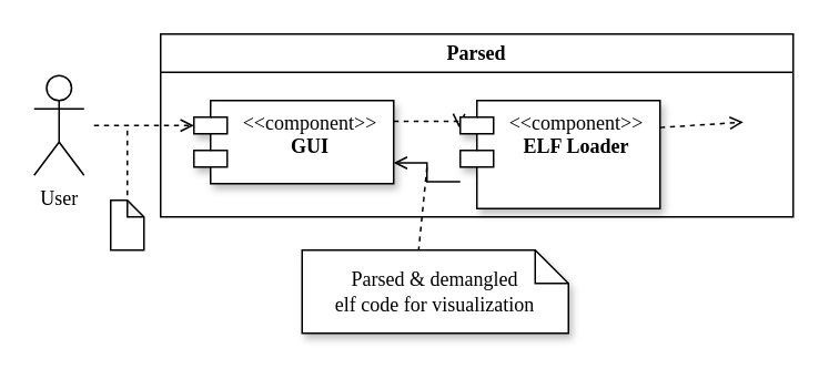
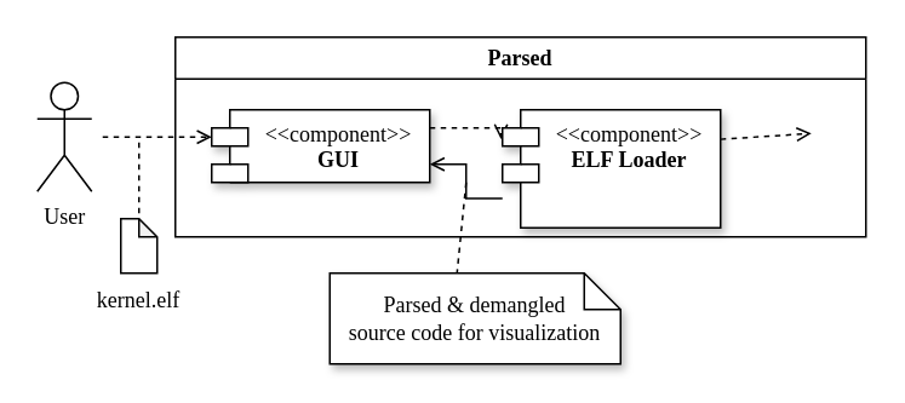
- <mxCell id="4" value="&amp;lt;&amp;lt;component&amp;gt;&amp;gt;&lt;br&gt;&lt;b&gt;GUI&lt;/b&gt;" style="shape=module;align=left;spacingLeft=20;align=center;verticalAlign=top;whiteSpace=wrap;html=1;shadow=1;fontFamily=Computer Modern;" parent="2" vertex="1"><mxGeometry x="20" y="40" width="120" height="50" as="geometry" /></mxCell>
+ <mxCell id="4" value="&amp;lt;&amp;lt;component&amp;gt;&amp;gt;&lt;br&gt;&lt;b&gt;GUI&lt;/b&gt;" style="shape=module;align=left;spacingLeft=20;align=center;verticalAlign=top;whiteSpace=wrap;html=1;shadow=1;fontFamily=Computer Modern;" parent="2" vertex="1"><mxGeometry x="20" y="40" width="120" height="40" as="geometry" /></mxCell>
+ <mxCell id="13" value="kernel.elf" style="text;html=1;strokeColor=none;fillColor=none;align=center;verticalAlign=middle;whiteSpace=wrap;rounded=0;fontFamily=Computer Modern;" parent="1" vertex="1"><mxGeometry x="46" y="150" width="60" height="30" as="geometry" /></mxCell>
- <mxCell id="9" value="Parsed &amp;amp; demangled &lt;br&gt;elf code for visualization" style="shape=note;size=20;whiteSpace=wrap;html=1;shadow=1;fontFamily=Computer Modern;" parent="1" vertex="1"><mxGeometry x="181" y="150" width="160" height="50" as="geometry" /></mxCell>
+ <mxCell id="9" value="Parsed &amp;amp; demangled &lt;br&gt;source code for visualization" style="shape=note;size=20;whiteSpace=wrap;html=1;shadow=1;fontFamily=Computer Modern;" parent="1" vertex="1"><mxGeometry x="181" y="150" width="160" height="50" as="geometry" /></mxCell>
